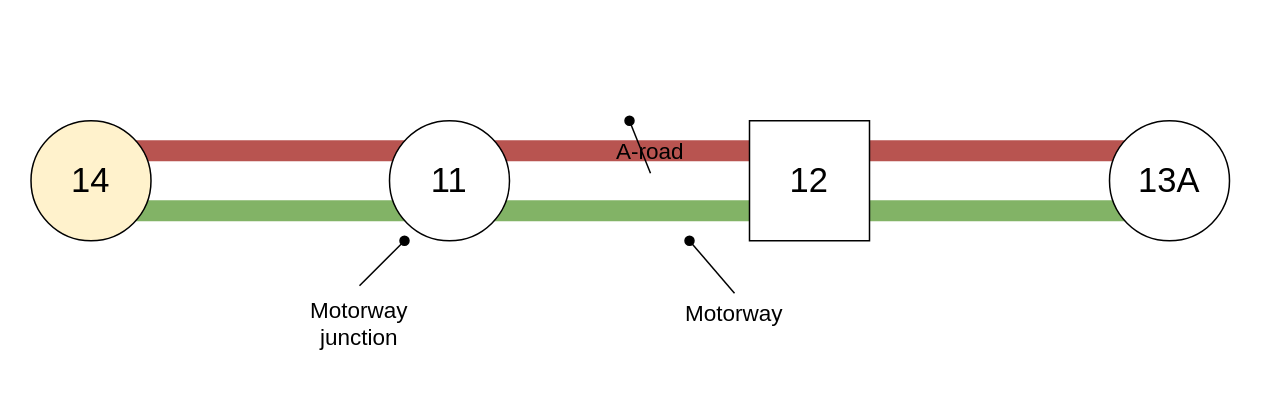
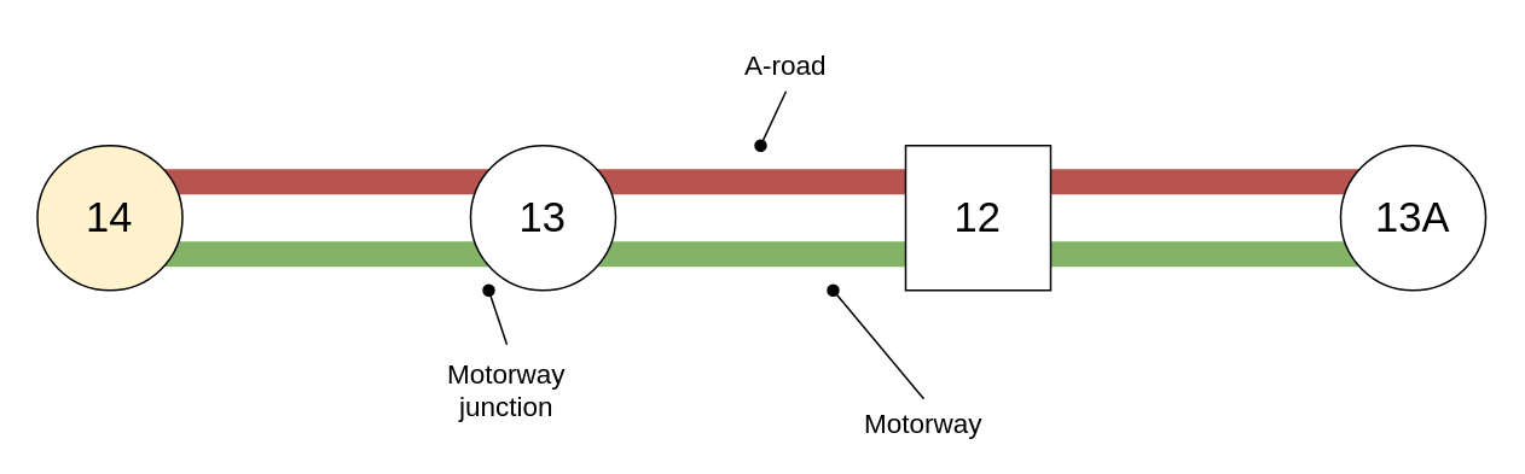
- <mxCell id="12" value="&lt;font style=&quot;font-size: 15px;&quot;&gt;A-road&lt;/font&gt;" style="text;html=1;strokeColor=none;fillColor=none;align=center;verticalAlign=middle;whiteSpace=wrap;rounded=0;" vertex="1" parent="1"><mxGeometry x="393" y="85" width="80" height="30" as="geometry" /></mxCell>
+ <mxCell id="12" value="&lt;font style=&quot;font-size: 15px;&quot;&gt;A-road&lt;/font&gt;" style="text;html=1;strokeColor=none;fillColor=none;align=center;verticalAlign=middle;whiteSpace=wrap;rounded=0;" vertex="1" parent="1"><mxGeometry x="393" y="20" width="80" height="30" as="geometry" /></mxCell>
- <mxCell id="5" value="&lt;font style=&quot;font-size: 23px;&quot;&gt;11&lt;/font&gt;" style="ellipse;whiteSpace=wrap;html=1;aspect=fixed;" vertex="1" parent="1"><mxGeometry x="259" y="80" width="80" height="80" as="geometry" /></mxCell>
+ <mxCell id="5" value="&lt;font style=&quot;font-size: 23px;&quot;&gt;13&lt;/font&gt;" style="ellipse;whiteSpace=wrap;html=1;aspect=fixed;" vertex="1" parent="1"><mxGeometry x="259" y="80" width="80" height="80" as="geometry" /></mxCell>
- <mxCell id="10" value="&lt;font style=&quot;font-size: 15px;&quot;&gt;Motorway&lt;/font&gt;" style="text;html=1;strokeColor=none;fillColor=none;align=center;verticalAlign=middle;whiteSpace=wrap;rounded=0;" vertex="1" parent="1"><mxGeometry x="449" y="195" width="80" height="25" as="geometry" /></mxCell>
+ <mxCell id="10" value="&lt;font style=&quot;font-size: 15px;&quot;&gt;Motorway&lt;/font&gt;" style="text;html=1;strokeColor=none;fillColor=none;align=center;verticalAlign=middle;whiteSpace=wrap;rounded=0;" vertex="1" parent="1"><mxGeometry x="469" y="220" width="80" height="25" as="geometry" /></mxCell>
- <mxCell id="8" value="&lt;font style=&quot;font-size: 15px;&quot;&gt;Motorway junction&lt;/font&gt;" style="text;html=1;strokeColor=none;fillColor=none;align=center;verticalAlign=middle;whiteSpace=wrap;rounded=0;" vertex="1" parent="1"><mxGeometry x="199" y="190" width="80" height="50" as="geometry" /></mxCell>
+ <mxCell id="8" value="&lt;font style=&quot;font-size: 15px;&quot;&gt;Motorway junction&lt;/font&gt;" style="text;html=1;strokeColor=none;fillColor=none;align=center;verticalAlign=middle;whiteSpace=wrap;rounded=0;" vertex="1" parent="1"><mxGeometry x="239" y="190" width="80" height="50" as="geometry" /></mxCell>
